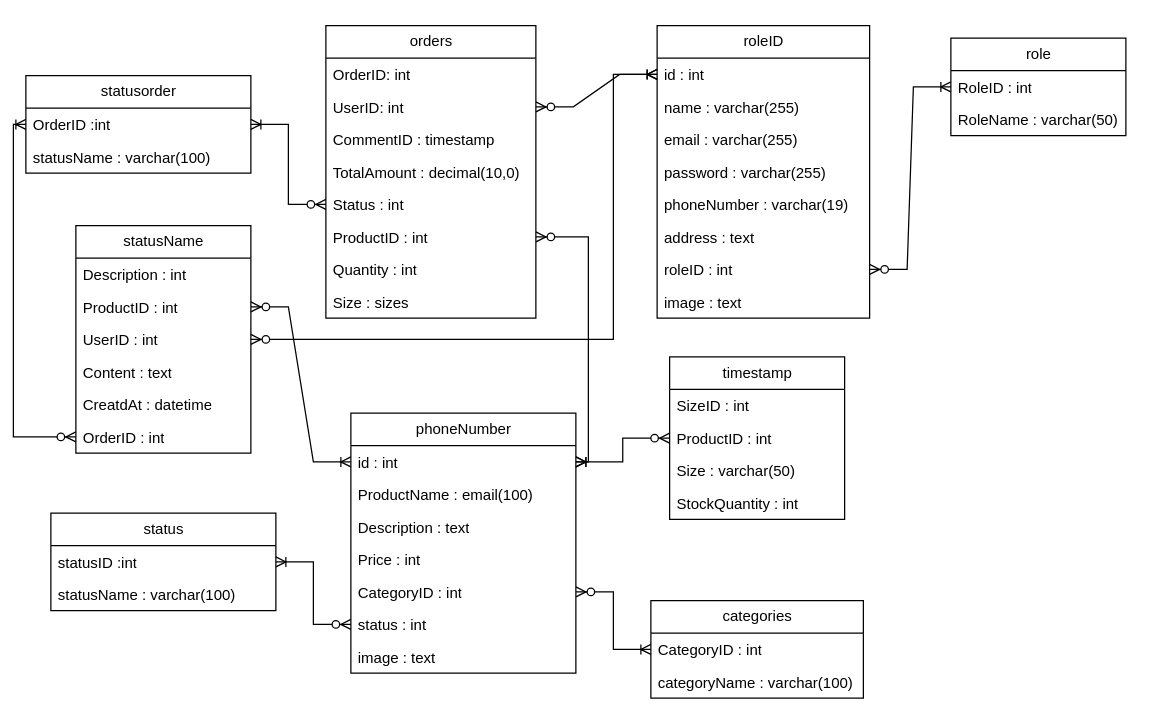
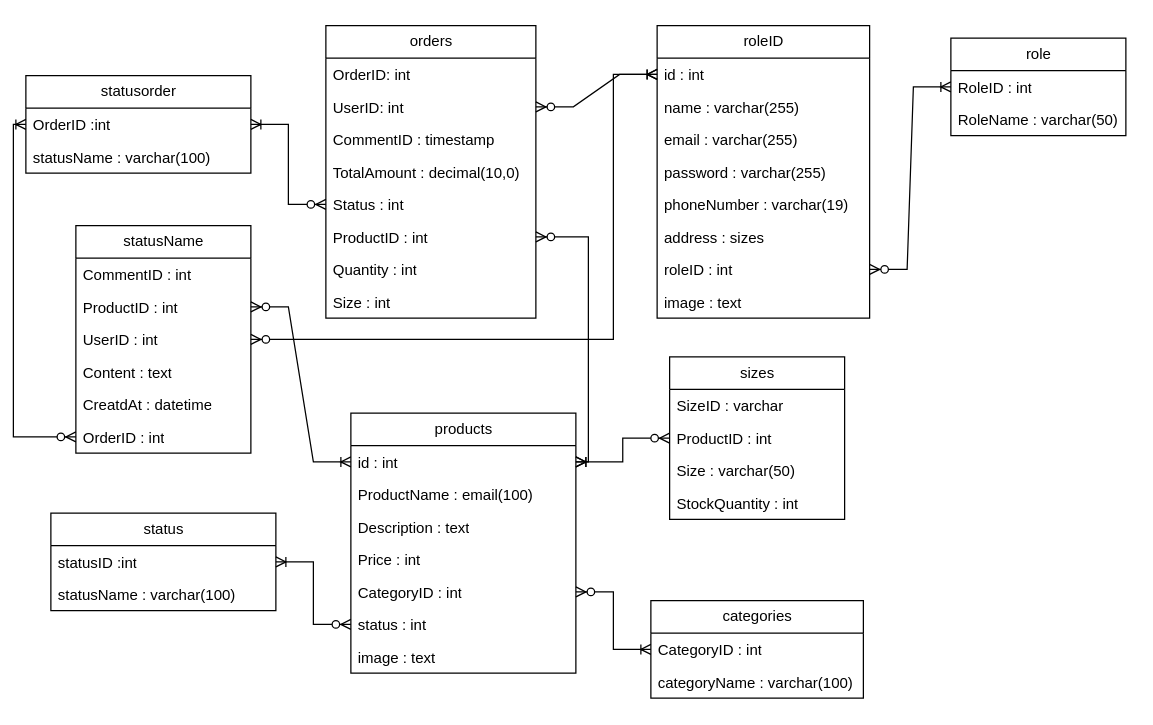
- <mxCell id="31" value="address : text" style="text;strokeColor=none;fillColor=none;align=left;verticalAlign=top;spacingLeft=4;spacingRight=4;overflow=hidden;rotatable=0;points=[[0,0.5],[1,0.5]];portConstraint=eastwest;whiteSpace=wrap;html=1;" vertex="1" parent="25"><mxGeometry y="156" width="170" height="26" as="geometry" /></mxCell>
+ <mxCell id="31" value="address : sizes" style="text;strokeColor=none;fillColor=none;align=left;verticalAlign=top;spacingLeft=4;spacingRight=4;overflow=hidden;rotatable=0;points=[[0,0.5],[1,0.5]];portConstraint=eastwest;whiteSpace=wrap;html=1;" vertex="1" parent="25"><mxGeometry y="156" width="170" height="26" as="geometry" /></mxCell>
- <mxCell id="46" value="Description : int" style="text;strokeColor=none;fillColor=none;align=left;verticalAlign=top;spacingLeft=4;spacingRight=4;overflow=hidden;rotatable=0;points=[[0,0.5],[1,0.5]];portConstraint=eastwest;whiteSpace=wrap;html=1;" vertex="1" parent="45"><mxGeometry y="26" width="140" height="26" as="geometry" /></mxCell>
+ <mxCell id="46" value="CommentID : int" style="text;strokeColor=none;fillColor=none;align=left;verticalAlign=top;spacingLeft=4;spacingRight=4;overflow=hidden;rotatable=0;points=[[0,0.5],[1,0.5]];portConstraint=eastwest;whiteSpace=wrap;html=1;" vertex="1" parent="45"><mxGeometry y="26" width="140" height="26" as="geometry" /></mxCell>
- <mxCell id="18" value="Size : sizes" style="text;strokeColor=none;fillColor=none;align=left;verticalAlign=top;spacingLeft=4;spacingRight=4;overflow=hidden;rotatable=0;points=[[0,0.5],[1,0.5]];portConstraint=eastwest;whiteSpace=wrap;html=1;" vertex="1" parent="10"><mxGeometry y="208" width="168" height="26" as="geometry" /></mxCell>
+ <mxCell id="18" value="Size : int" style="text;strokeColor=none;fillColor=none;align=left;verticalAlign=top;spacingLeft=4;spacingRight=4;overflow=hidden;rotatable=0;points=[[0,0.5],[1,0.5]];portConstraint=eastwest;whiteSpace=wrap;html=1;" vertex="1" parent="10"><mxGeometry y="208" width="168" height="26" as="geometry" /></mxCell>
- <mxCell id="34" value="timestamp" style="swimlane;fontStyle=0;childLayout=stackLayout;horizontal=1;startSize=26;fillColor=none;horizontalStack=0;resizeParent=1;resizeParentMax=0;resizeLast=0;collapsible=1;marginBottom=0;html=1;" vertex="1" parent="1"><mxGeometry x="535" y="285" width="140" height="130" as="geometry" /></mxCell>
+ <mxCell id="34" value="sizes" style="swimlane;fontStyle=0;childLayout=stackLayout;horizontal=1;startSize=26;fillColor=none;horizontalStack=0;resizeParent=1;resizeParentMax=0;resizeLast=0;collapsible=1;marginBottom=0;html=1;" vertex="1" parent="1"><mxGeometry x="535" y="285" width="140" height="130" as="geometry" /></mxCell>
- <mxCell id="35" value="SizeID : int&amp;nbsp;" style="text;strokeColor=none;fillColor=none;align=left;verticalAlign=top;spacingLeft=4;spacingRight=4;overflow=hidden;rotatable=0;points=[[0,0.5],[1,0.5]];portConstraint=eastwest;whiteSpace=wrap;html=1;" vertex="1" parent="34"><mxGeometry y="26" width="140" height="26" as="geometry" /></mxCell>
+ <mxCell id="35" value="SizeID : varchar&amp;nbsp;" style="text;strokeColor=none;fillColor=none;align=left;verticalAlign=top;spacingLeft=4;spacingRight=4;overflow=hidden;rotatable=0;points=[[0,0.5],[1,0.5]];portConstraint=eastwest;whiteSpace=wrap;html=1;" vertex="1" parent="34"><mxGeometry y="26" width="140" height="26" as="geometry" /></mxCell>
- <mxCell id="2" value="phoneNumber" style="swimlane;fontStyle=0;childLayout=stackLayout;horizontal=1;startSize=26;fillColor=none;horizontalStack=0;resizeParent=1;resizeParentMax=0;resizeLast=0;collapsible=1;marginBottom=0;html=1;" vertex="1" parent="1"><mxGeometry x="280" y="330" width="180" height="208" as="geometry"><mxRectangle x="-810" y="570" width="90" height="30" as="alternateBounds" /></mxGeometry></mxCell>
+ <mxCell id="2" value="products" style="swimlane;fontStyle=0;childLayout=stackLayout;horizontal=1;startSize=26;fillColor=none;horizontalStack=0;resizeParent=1;resizeParentMax=0;resizeLast=0;collapsible=1;marginBottom=0;html=1;" vertex="1" parent="1"><mxGeometry x="280" y="330" width="180" height="208" as="geometry"><mxRectangle x="-810" y="570" width="90" height="30" as="alternateBounds" /></mxGeometry></mxCell>
